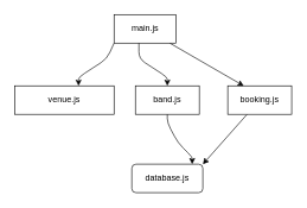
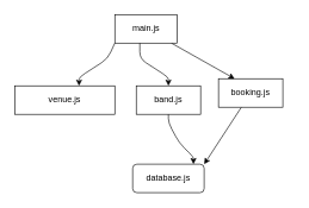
- <mxCell id="3" value="booking.js" style="rounded=0;whiteSpace=wrap;html=1;" vertex="1" parent="1"><mxGeometry x="320" y="120" width="90" height="40" as="geometry" /></mxCell>
+ <mxCell id="3" value="booking.js" style="rounded=0;whiteSpace=wrap;html=1;" vertex="1" parent="1"><mxGeometry x="305" y="110" width="90" height="40" as="geometry" /></mxCell>
